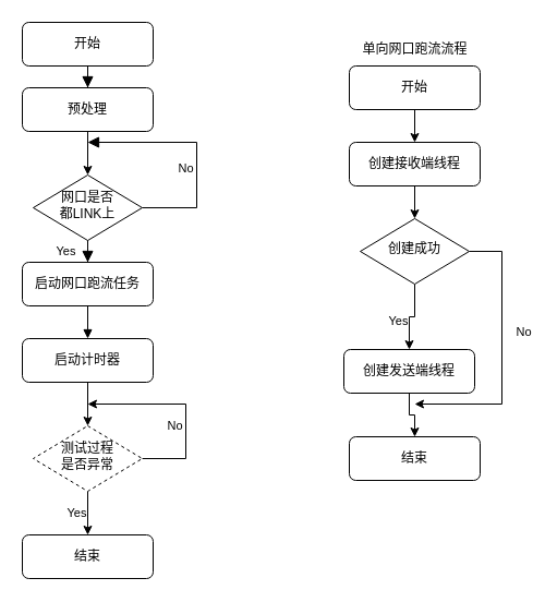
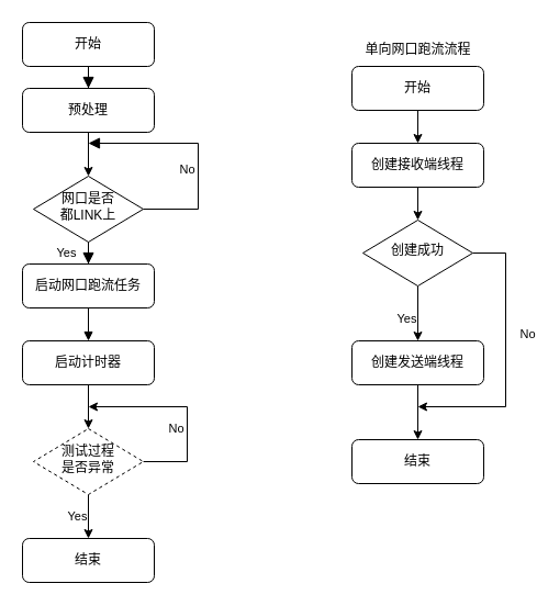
- <mxCell id="19" value="创建发送端线程" style="rounded=1;whiteSpace=wrap;html=1;fontSize=12;glass=0;strokeWidth=1;shadow=0;" vertex="1" parent="1"><mxGeometry x="315" y="320" width="120" height="40" as="geometry" /></mxCell>
+ <mxCell id="19" value="创建发送端线程" style="rounded=1;whiteSpace=wrap;html=1;fontSize=12;glass=0;strokeWidth=1;shadow=0;" vertex="1" parent="1"><mxGeometry x="320" y="310" width="120" height="40" as="geometry" /></mxCell>
